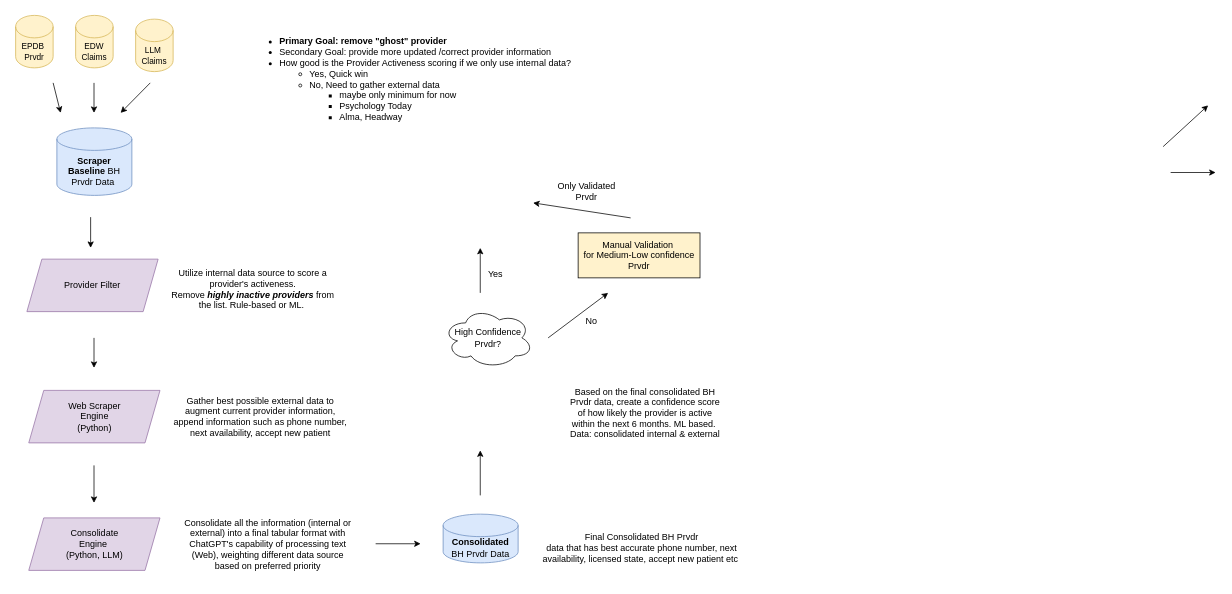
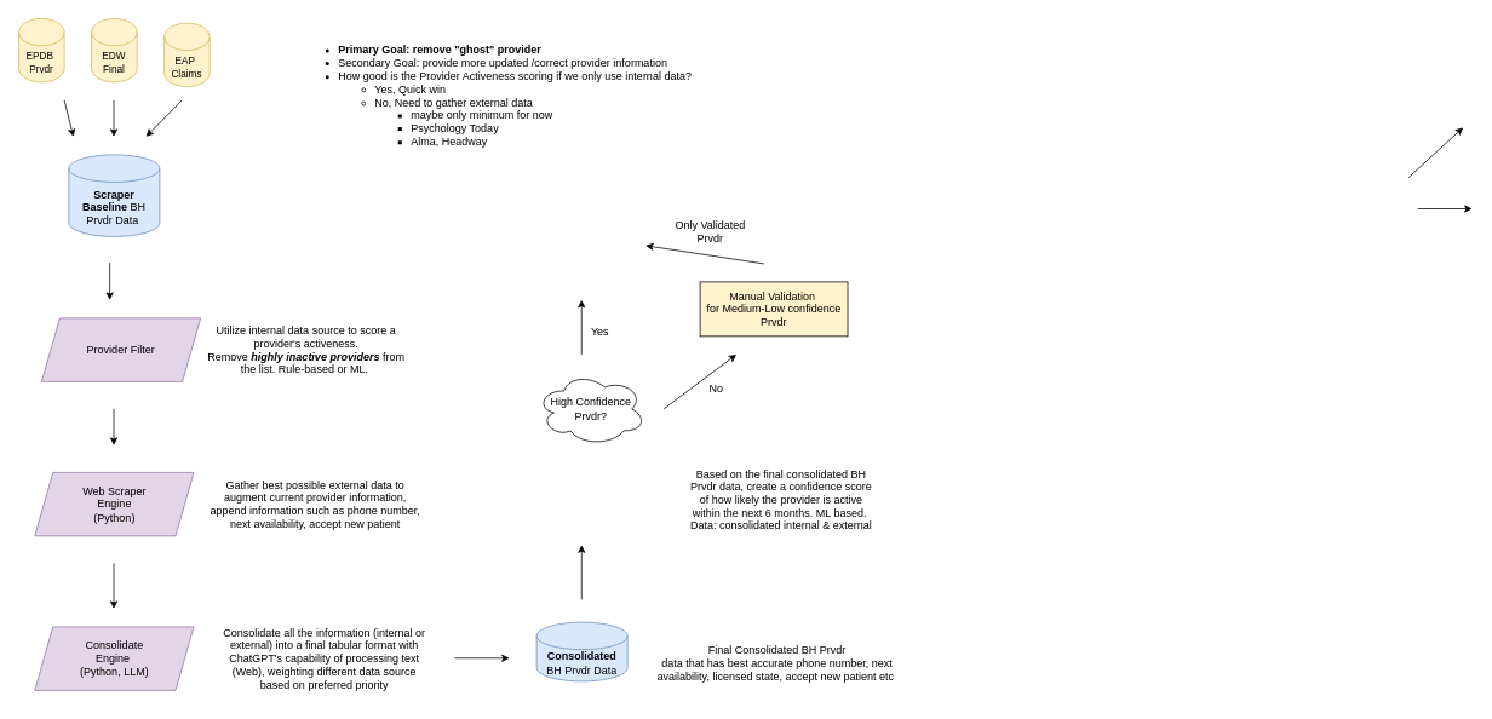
- <mxCell id="3" value="&lt;font style=&quot;font-size: 11px;&quot;&gt;EDW Claims&lt;/font&gt;" style="shape=cylinder3;whiteSpace=wrap;html=1;boundedLbl=1;backgroundOutline=1;size=15;fillColor=#fff2cc;strokeColor=#d6b656;" parent="1" vertex="1"><mxGeometry x="100" y="20" width="50" height="70" as="geometry" /></mxCell>
+ <mxCell id="3" value="&lt;font style=&quot;font-size: 11px;&quot;&gt;EDW Final&lt;/font&gt;" style="shape=cylinder3;whiteSpace=wrap;html=1;boundedLbl=1;backgroundOutline=1;size=15;fillColor=#fff2cc;strokeColor=#d6b656;" parent="1" vertex="1"><mxGeometry x="100" y="20" width="50" height="70" as="geometry" /></mxCell>
- <mxCell id="12" value="&lt;font style=&quot;font-size: 11px;&quot;&gt;LLM&amp;nbsp;&lt;br&gt;Claims&lt;/font&gt;" style="shape=cylinder3;whiteSpace=wrap;html=1;boundedLbl=1;backgroundOutline=1;size=15;fillColor=#fff2cc;strokeColor=#d6b656;" parent="1" vertex="1"><mxGeometry x="180" y="25" width="50" height="70" as="geometry" /></mxCell>
+ <mxCell id="12" value="&lt;font style=&quot;font-size: 11px;&quot;&gt;EAP&amp;nbsp;&lt;br&gt;Claims&lt;/font&gt;" style="shape=cylinder3;whiteSpace=wrap;html=1;boundedLbl=1;backgroundOutline=1;size=15;fillColor=#fff2cc;strokeColor=#d6b656;" parent="1" vertex="1"><mxGeometry x="180" y="25" width="50" height="70" as="geometry" /></mxCell>
- <mxCell id="13" value="Provider Filter" style="shape=parallelogram;perimeter=parallelogramPerimeter;whiteSpace=wrap;html=1;fixedSize=1;fillColor=#e1d5e7;strokeColor=#9673a6;" parent="1" vertex="1"><mxGeometry x="35" y="345" width="175" height="70" as="geometry" /></mxCell>
+ <mxCell id="13" value="Provider Filter" style="shape=parallelogram;perimeter=parallelogramPerimeter;whiteSpace=wrap;html=1;fixedSize=1;fillColor=#e1d5e7;strokeColor=#9673a6;" parent="1" vertex="1"><mxGeometry x="45" y="350" width="175" height="70" as="geometry" /></mxCell>
